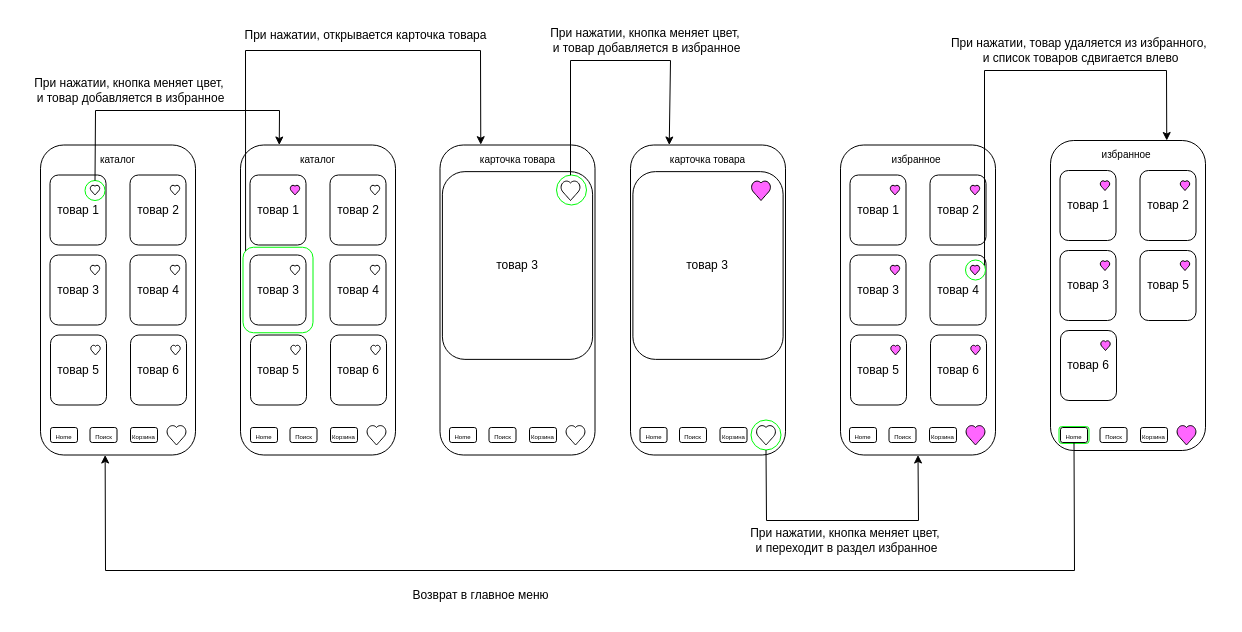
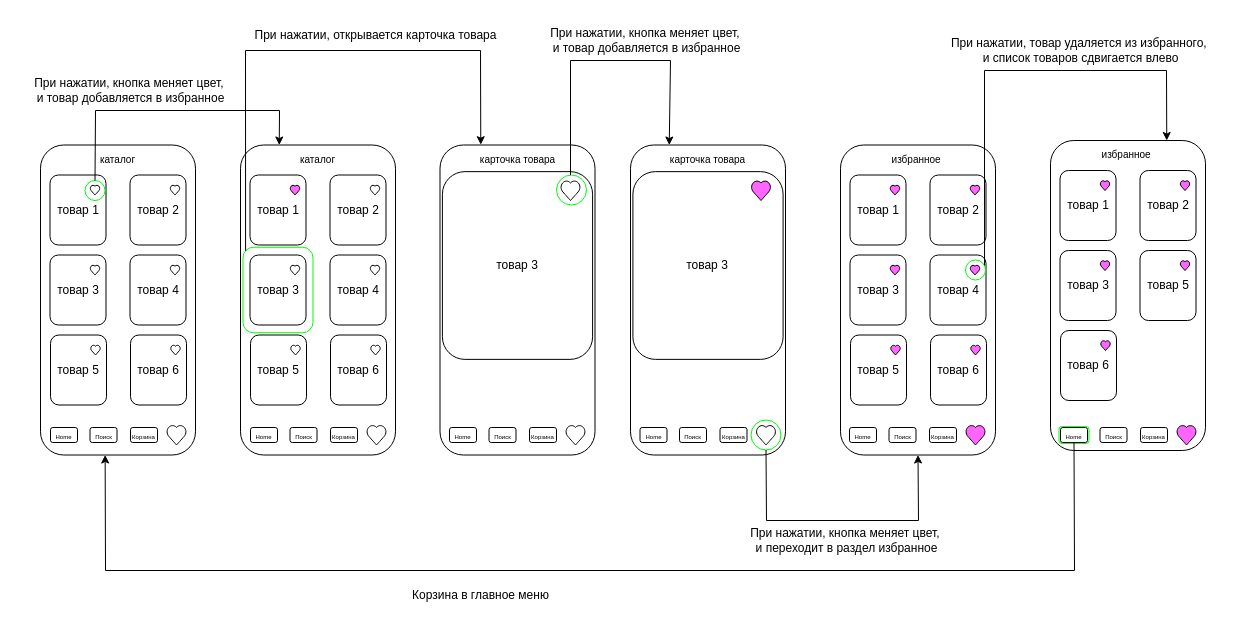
- <mxCell id="94" value="При нажатии, открывается карточка товара" style="text;html=1;align=center;verticalAlign=middle;resizable=0;points=[];autosize=1;strokeColor=none;fillColor=none;" parent="1" vertex="1"><mxGeometry x="230" y="20" width="270" height="30" as="geometry" /></mxCell>
+ <mxCell id="94" value="При нажатии, открывается карточка товара" style="text;html=1;align=center;verticalAlign=middle;resizable=0;points=[];autosize=1;strokeColor=none;fillColor=none;" parent="1" vertex="1"><mxGeometry x="240" y="20" width="270" height="30" as="geometry" /></mxCell>
- <mxCell id="91" value="&lt;font style=&quot;font-size: 12px;&quot;&gt;Возврат в главное меню&lt;/font&gt;" style="text;html=1;align=center;verticalAlign=middle;resizable=0;points=[];autosize=1;strokeColor=none;fillColor=none;" parent="1" vertex="1"><mxGeometry x="400" y="580" width="160" height="30" as="geometry" /></mxCell>
+ <mxCell id="91" value="&lt;font style=&quot;font-size: 12px;&quot;&gt;Корзина в главное меню&lt;/font&gt;" style="text;html=1;align=center;verticalAlign=middle;resizable=0;points=[];autosize=1;strokeColor=none;fillColor=none;" parent="1" vertex="1"><mxGeometry x="400" y="580" width="160" height="30" as="geometry" /></mxCell>
